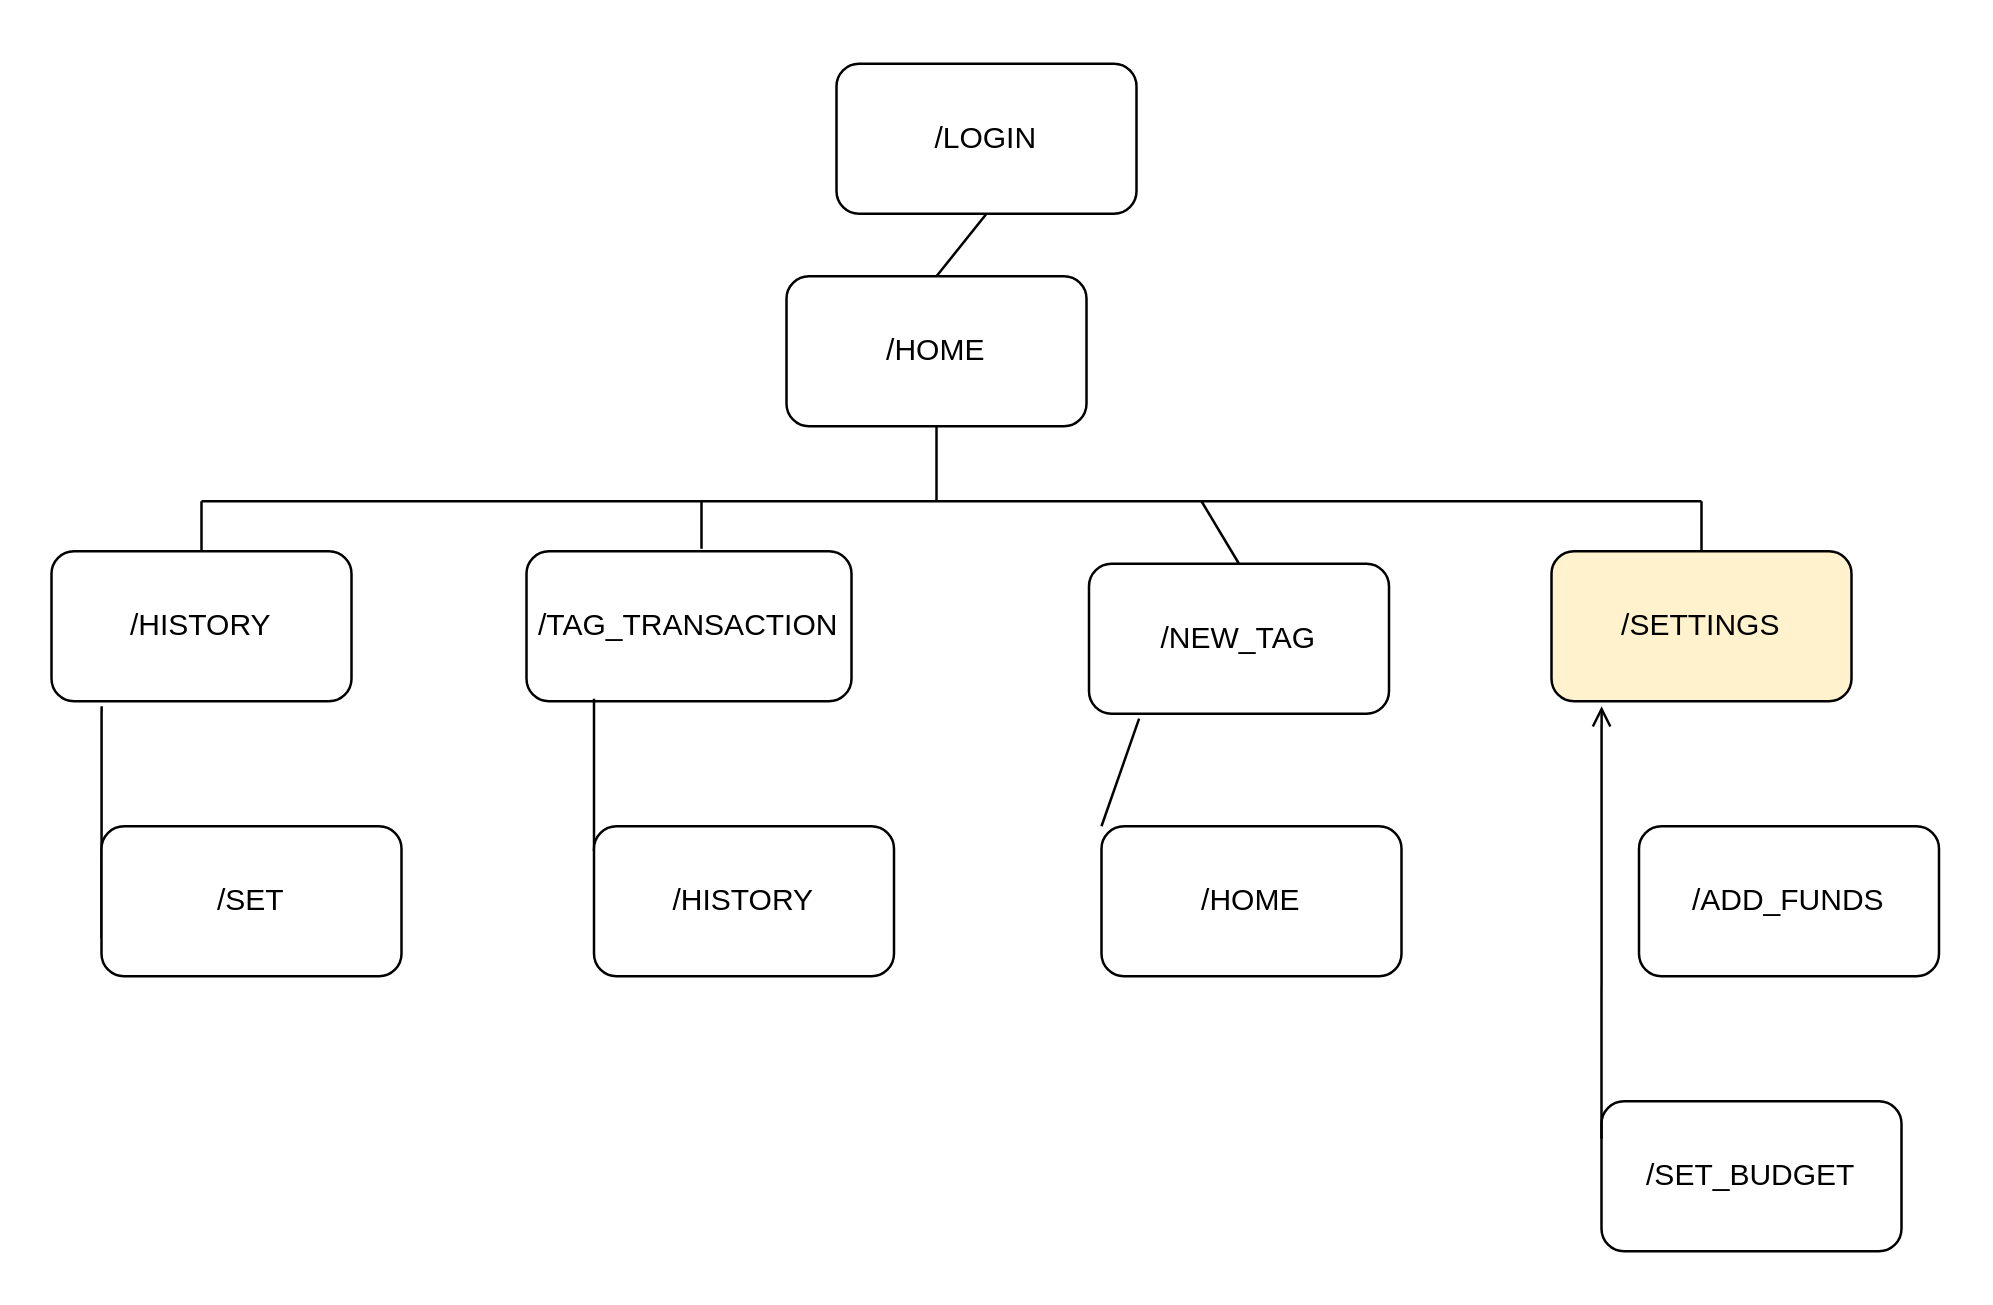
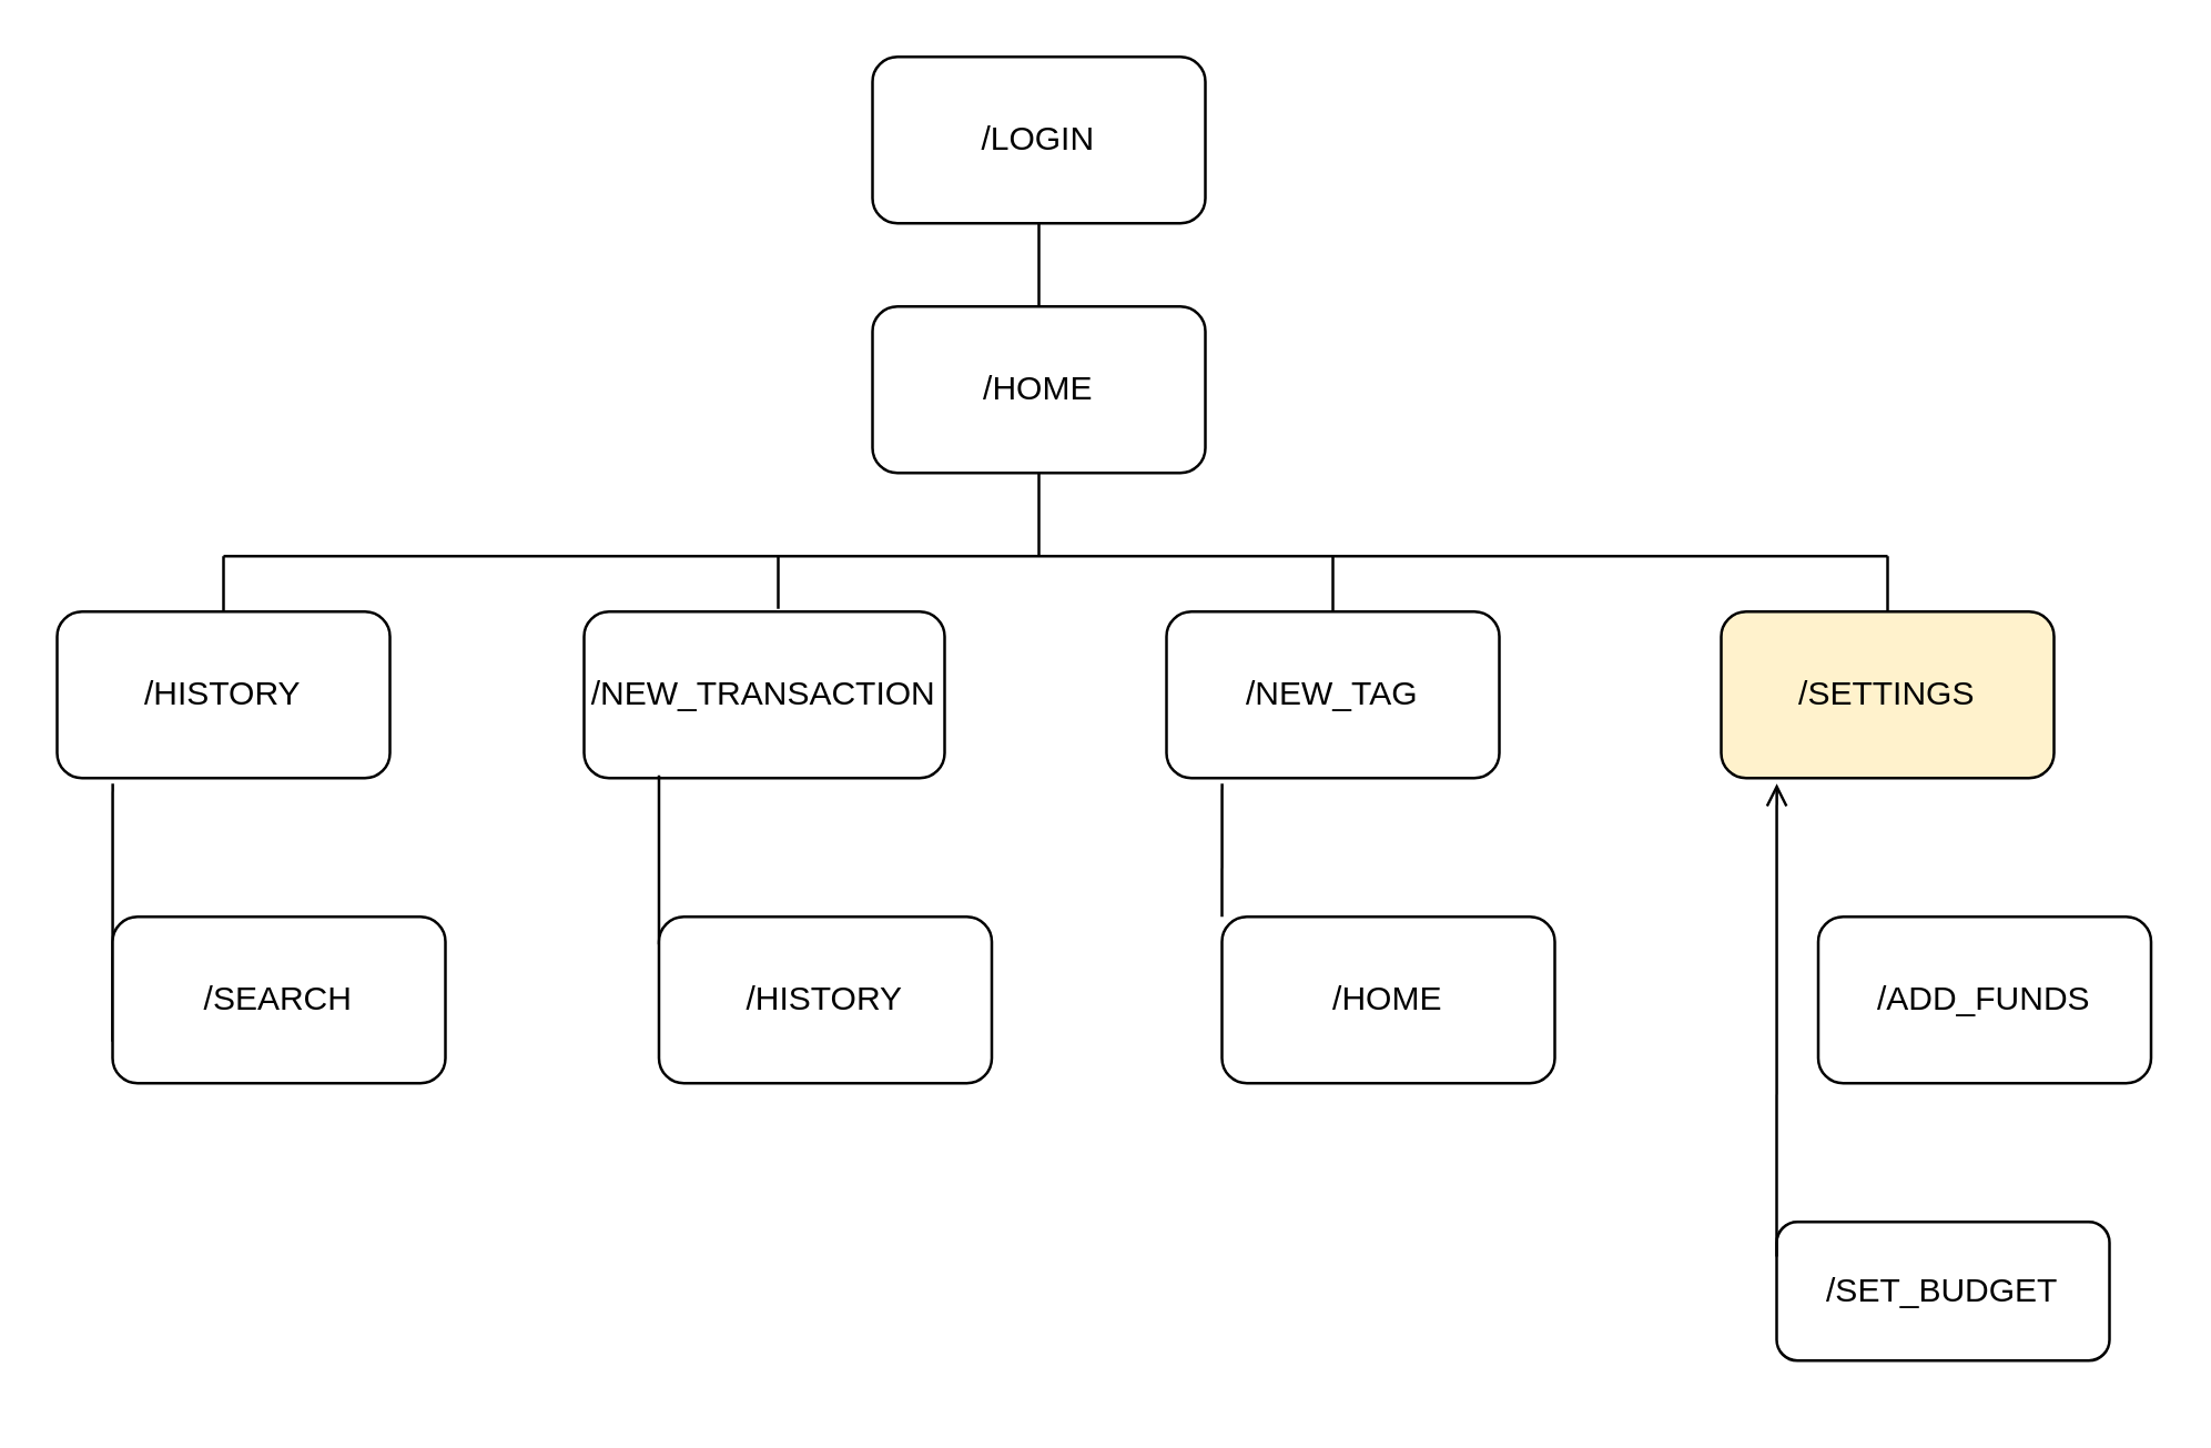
- <mxCell id="2" value="/LOGIN" style="rounded=1;whiteSpace=wrap;html=1;" vertex="1" parent="1"><mxGeometry x="334" y="25" width="120" height="60" as="geometry" /></mxCell>
+ <mxCell id="2" value="/LOGIN" style="rounded=1;whiteSpace=wrap;html=1;" vertex="1" parent="1"><mxGeometry x="314" y="20" width="120" height="60" as="geometry" /></mxCell>
- <mxCell id="5" value="/TAG_TRANSACTION" style="rounded=1;whiteSpace=wrap;html=1;" vertex="1" parent="1"><mxGeometry x="210" y="220" width="130" height="60" as="geometry" /></mxCell>
+ <mxCell id="5" value="/NEW_TRANSACTION" style="rounded=1;whiteSpace=wrap;html=1;" vertex="1" parent="1"><mxGeometry x="210" y="220" width="130" height="60" as="geometry" /></mxCell>
- <mxCell id="6" value="/NEW_TAG" style="rounded=1;whiteSpace=wrap;html=1;" vertex="1" parent="1"><mxGeometry x="435" y="225" width="120" height="60" as="geometry" /></mxCell>
+ <mxCell id="6" value="/NEW_TAG" style="rounded=1;whiteSpace=wrap;html=1;" vertex="1" parent="1"><mxGeometry x="420" y="220" width="120" height="60" as="geometry" /></mxCell>
- <mxCell id="16" value="/SET" style="rounded=1;whiteSpace=wrap;html=1;" vertex="1" parent="1"><mxGeometry x="40" y="330" width="120" height="60" as="geometry" /></mxCell>
+ <mxCell id="16" value="/SEARCH" style="rounded=1;whiteSpace=wrap;html=1;" vertex="1" parent="1"><mxGeometry x="40" y="330" width="120" height="60" as="geometry" /></mxCell>
- <mxCell id="21" value="/SET_BUDGET" style="rounded=1;whiteSpace=wrap;html=1;" vertex="1" parent="1"><mxGeometry x="640" y="440" width="120" height="60" as="geometry" /></mxCell>
+ <mxCell id="21" value="/SET_BUDGET" style="rounded=1;whiteSpace=wrap;html=1;" vertex="1" parent="1"><mxGeometry x="640" y="440" width="120" height="50" as="geometry" /></mxCell>
